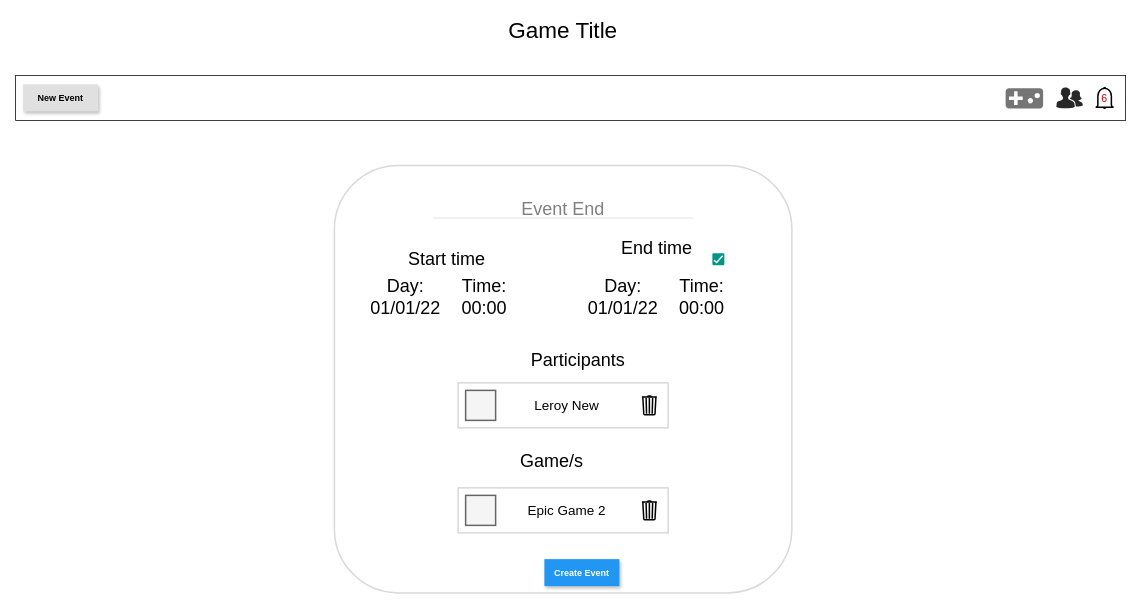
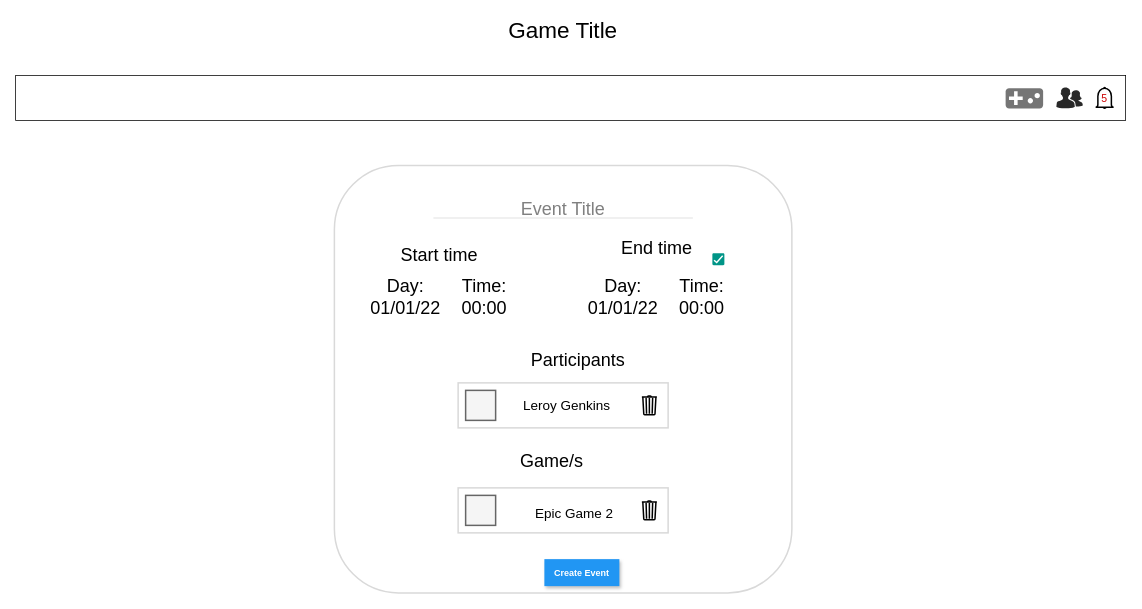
- <mxCell id="30" value="New Event" style="dashed=0;align=center;fontSize=12;shape=rect;fillColor=#e0e0e0;strokeColor=none;fontStyle=1;shadow=1;rounded=0;glass=0;sketch=0;strokeWidth=2;fontColor=#000000;" parent="1" vertex="1"><mxGeometry x="30" y="112" width="100" height="36" as="geometry" /></mxCell>
- <mxCell id="5" value="&lt;font color=&quot;#cc0000&quot;&gt;6&lt;/font&gt;" style="text;html=1;strokeColor=none;fillColor=none;align=center;verticalAlign=middle;whiteSpace=wrap;rounded=0;fontSize=14;" parent="1" vertex="1"><mxGeometry x="1462" y="116" width="20" height="30" as="geometry" /></mxCell>
+ <mxCell id="5" value="&lt;font color=&quot;#cc0000&quot;&gt;5&lt;/font&gt;" style="text;html=1;strokeColor=none;fillColor=none;align=center;verticalAlign=middle;whiteSpace=wrap;rounded=0;fontSize=14;" parent="1" vertex="1"><mxGeometry x="1462" y="116" width="20" height="30" as="geometry" /></mxCell>
- <mxCell id="9" value="Event End" style="text;fontColor=#808080;fontSize=24;verticalAlign=middle;strokeColor=none;fillColor=none;rounded=0;shadow=0;glass=0;sketch=0;align=center;" parent="8" vertex="1"><mxGeometry width="346" height="30" as="geometry" /></mxCell>
+ <mxCell id="9" value="Event Title" style="text;fontColor=#808080;fontSize=24;verticalAlign=middle;strokeColor=none;fillColor=none;rounded=0;shadow=0;glass=0;sketch=0;align=center;" parent="8" vertex="1"><mxGeometry width="346" height="30" as="geometry" /></mxCell>
- <mxCell id="13" value="Start time" style="text;html=1;strokeColor=none;fillColor=none;align=center;verticalAlign=middle;whiteSpace=wrap;rounded=0;shadow=0;glass=0;sketch=0;strokeWidth=2;fontSize=24;fontColor=#000000;" parent="1" vertex="1"><mxGeometry x="535" y="330" width="120" height="30" as="geometry" /></mxCell>
+ <mxCell id="13" value="Start time" style="text;html=1;strokeColor=none;fillColor=none;align=center;verticalAlign=middle;whiteSpace=wrap;rounded=0;shadow=0;glass=0;sketch=0;strokeWidth=2;fontSize=24;fontColor=#000000;" parent="1" vertex="1"><mxGeometry x="525" y="325" width="120" height="30" as="geometry" /></mxCell>
- <mxCell id="23" value="&lt;font style=&quot;font-size: 18px;&quot;&gt;Leroy New&lt;/font&gt;" style="text;html=1;strokeColor=none;fillColor=none;align=center;verticalAlign=middle;whiteSpace=wrap;rounded=0;shadow=0;glass=0;sketch=0;strokeWidth=2;fontSize=12;fontColor=#000000;" parent="20" vertex="1"><mxGeometry x="80" y="15" width="130" height="30" as="geometry" /></mxCell>
+ <mxCell id="23" value="&lt;font style=&quot;font-size: 18px;&quot;&gt;Leroy Genkins&lt;/font&gt;" style="text;html=1;strokeColor=none;fillColor=none;align=center;verticalAlign=middle;whiteSpace=wrap;rounded=0;shadow=0;glass=0;sketch=0;strokeWidth=2;fontSize=12;fontColor=#000000;" parent="20" vertex="1"><mxGeometry x="80" y="15" width="130" height="30" as="geometry" /></mxCell>
- <mxCell id="28" value="&lt;font style=&quot;font-size: 18px;&quot;&gt;Epic Game 2&lt;/font&gt;" style="text;html=1;strokeColor=none;fillColor=none;align=center;verticalAlign=middle;whiteSpace=wrap;rounded=0;shadow=0;glass=0;sketch=0;strokeWidth=2;fontSize=12;fontColor=#000000;" parent="25" vertex="1"><mxGeometry x="80" y="15" width="130" height="30" as="geometry" /></mxCell>
+ <mxCell id="28" value="&lt;font style=&quot;font-size: 18px;&quot;&gt;Epic Game 2&lt;/font&gt;" style="text;html=1;strokeColor=none;fillColor=none;align=center;verticalAlign=middle;whiteSpace=wrap;rounded=0;shadow=0;glass=0;sketch=0;strokeWidth=2;fontSize=12;fontColor=#000000;" parent="25" vertex="1"><mxGeometry x="90" y="20" width="130" height="30" as="geometry" /></mxCell>
